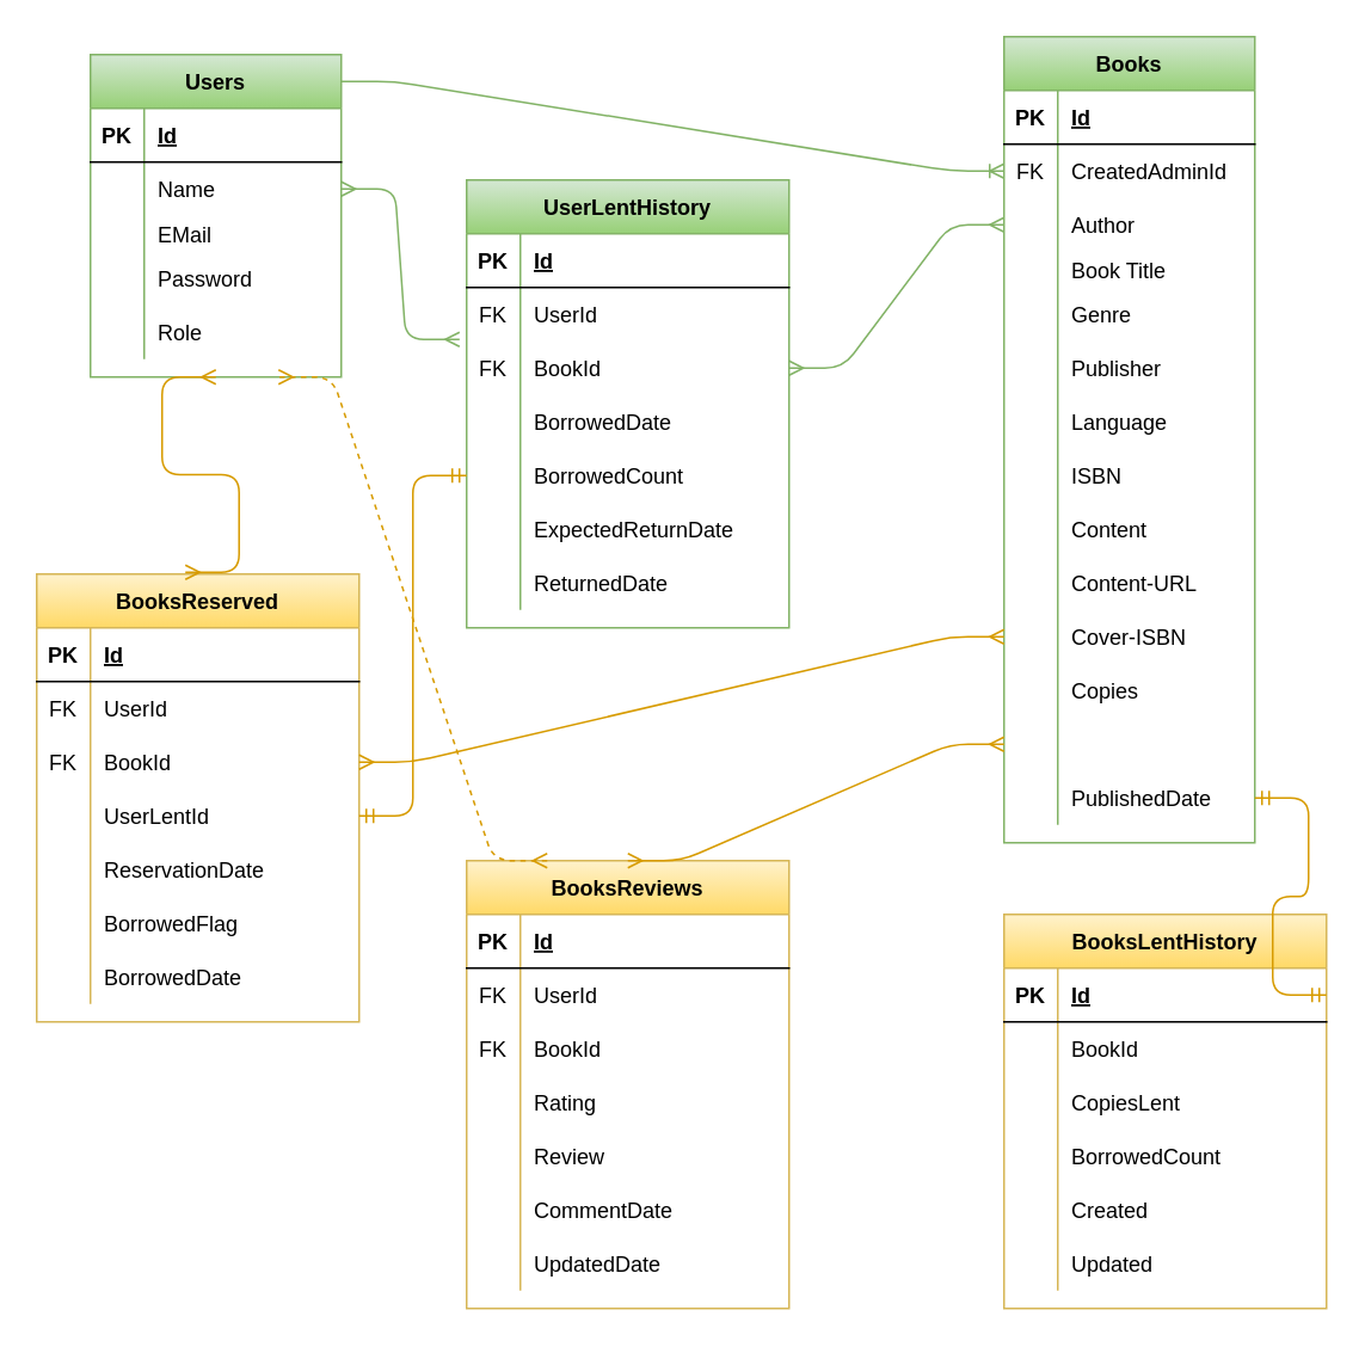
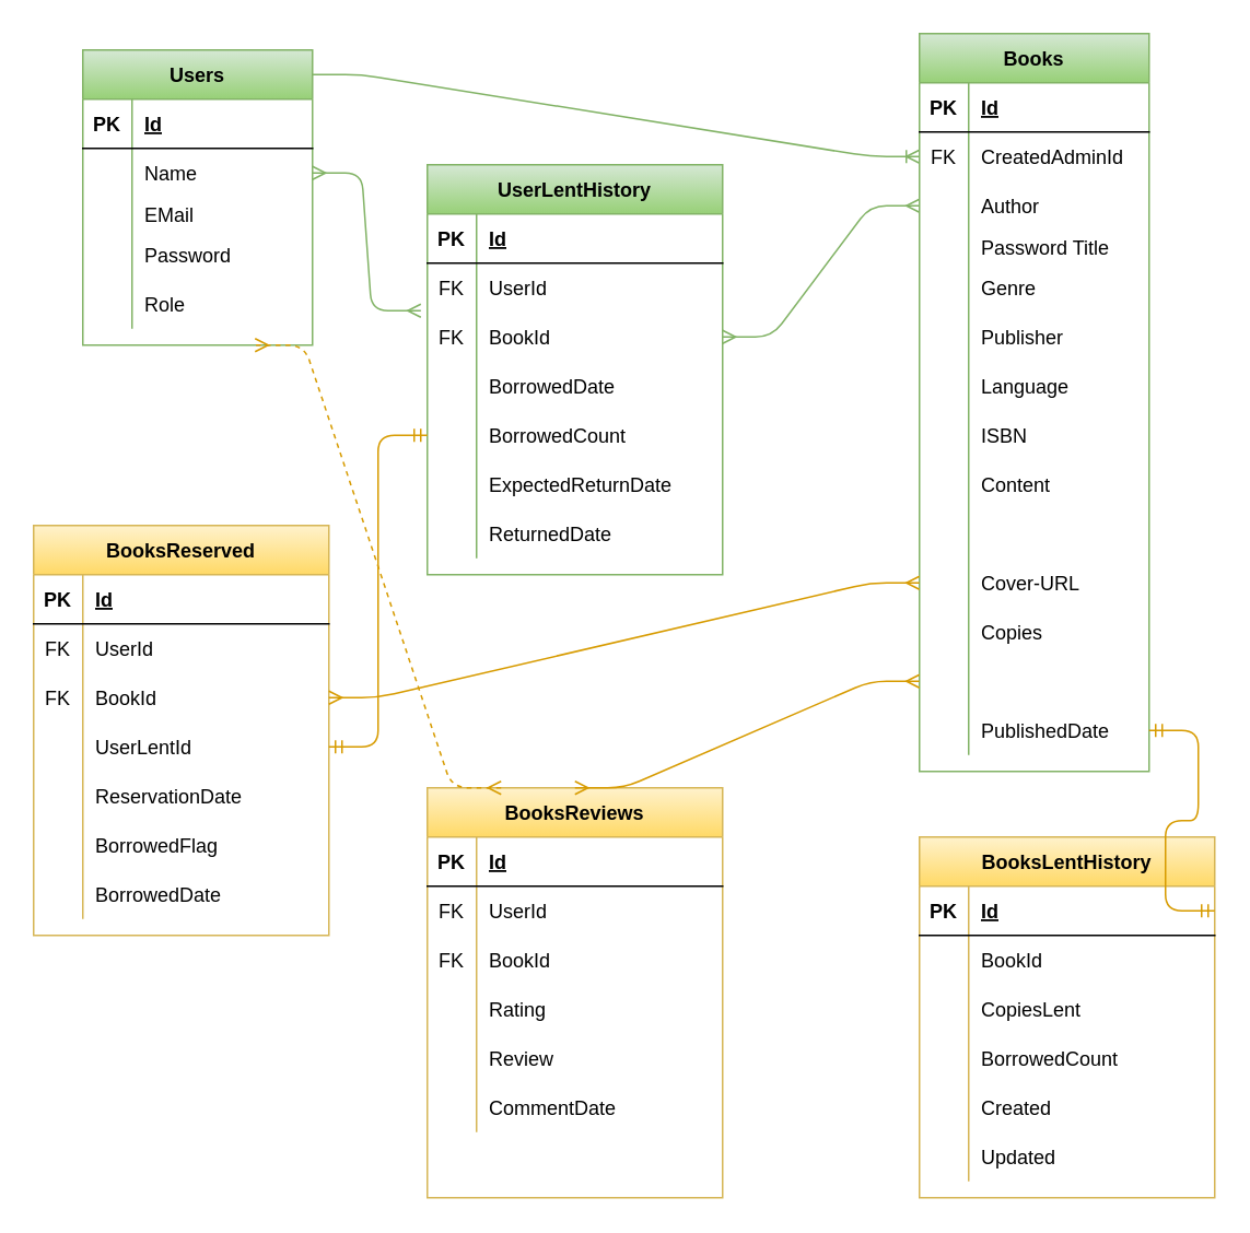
- <mxCell id="30" value="Book Title" style="shape=partialRectangle;connectable=0;fillColor=none;top=0;left=0;bottom=0;right=0;align=left;spacingLeft=6;overflow=hidden;" vertex="1" parent="28"><mxGeometry x="30" width="110" height="20" as="geometry" /></mxCell>
+ <mxCell id="30" value="Password Title" style="shape=partialRectangle;connectable=0;fillColor=none;top=0;left=0;bottom=0;right=0;align=left;spacingLeft=6;overflow=hidden;" vertex="1" parent="28"><mxGeometry x="30" width="110" height="20" as="geometry" /></mxCell>
- <mxCell id="128" value="" style="edgeStyle=entityRelationEdgeStyle;fontSize=12;html=1;endArrow=ERmany;startArrow=ERmany;exitX=0.461;exitY=-0.004;exitDx=0;exitDy=0;entryX=0.5;entryY=1;entryDx=0;entryDy=0;exitPerimeter=0;gradientColor=#ffa500;fillColor=#ffcd28;strokeColor=#d79b00;" edge="1" parent="1" source="60" target="2"><mxGeometry width="100" height="100" relative="1" as="geometry"><mxPoint x="-50" y="260" as="sourcePoint" /><mxPoint x="50" y="160" as="targetPoint" /></mxGeometry></mxCell>
- <mxCell id="48" value="Content-URL" style="shape=partialRectangle;connectable=0;fillColor=none;top=0;left=0;bottom=0;right=0;align=left;spacingLeft=6;overflow=hidden;" vertex="1" parent="46"><mxGeometry x="30" width="110" height="30" as="geometry" /></mxCell>
- <mxCell id="51" value="Cover-ISBN" style="shape=partialRectangle;connectable=0;fillColor=none;top=0;left=0;bottom=0;right=0;align=left;spacingLeft=6;overflow=hidden;" vertex="1" parent="49"><mxGeometry x="30" width="110" height="30" as="geometry" /></mxCell>
+ <mxCell id="51" value="Cover-URL" style="shape=partialRectangle;connectable=0;fillColor=none;top=0;left=0;bottom=0;right=0;align=left;spacingLeft=6;overflow=hidden;" vertex="1" parent="49"><mxGeometry x="30" width="110" height="30" as="geometry" /></mxCell>
- <mxCell id="151" value="UpdatedDate" style="shape=partialRectangle;connectable=0;fillColor=none;top=0;left=0;bottom=0;right=0;align=left;spacingLeft=6;overflow=hidden;" vertex="1" parent="149"><mxGeometry x="30" width="150" height="30" as="geometry" /></mxCell>
